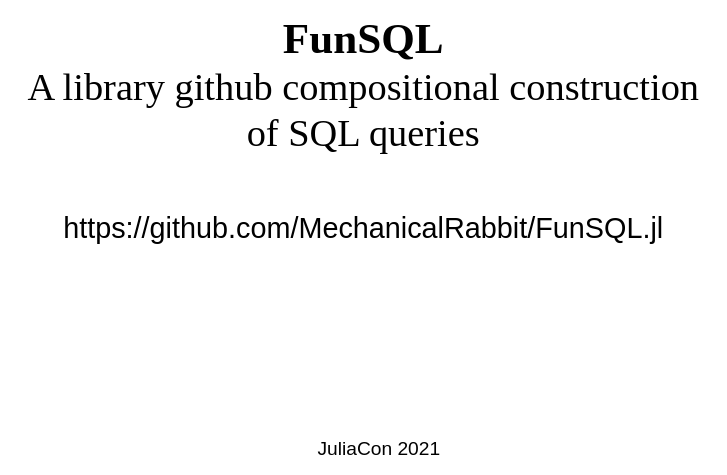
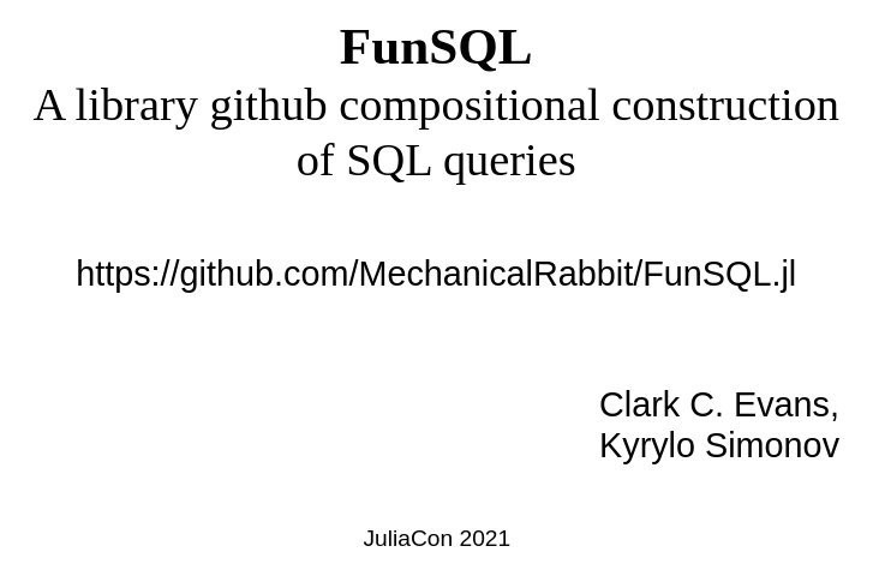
+ <mxCell id="3" value="Clark C. Evans,&lt;br style=&quot;font-size: 48px&quot;&gt; Kyrylo Simonov" style="text;html=1;align=left;verticalAlign=middle;resizable=0;points=[];autosize=1;strokeColor=none;fontSize=48;" vertex="1" parent="1"><mxGeometry x="830" y="530" width="360" height="120" as="geometry" /></mxCell>
- <mxCell id="4" value="JuliaCon 2021" style="text;html=1;align=center;verticalAlign=middle;resizable=0;points=[];autosize=1;strokeColor=none;fontSize=32;" vertex="1" parent="1"><mxGeometry x="518" y="725" width="225" height="45" as="geometry" /></mxCell>
+ <mxCell id="4" value="JuliaCon 2021" style="text;html=1;align=center;verticalAlign=middle;resizable=0;points=[];autosize=1;strokeColor=none;fontSize=32;" vertex="1" parent="1"><mxGeometry x="493" y="725" width="225" height="45" as="geometry" /></mxCell>
